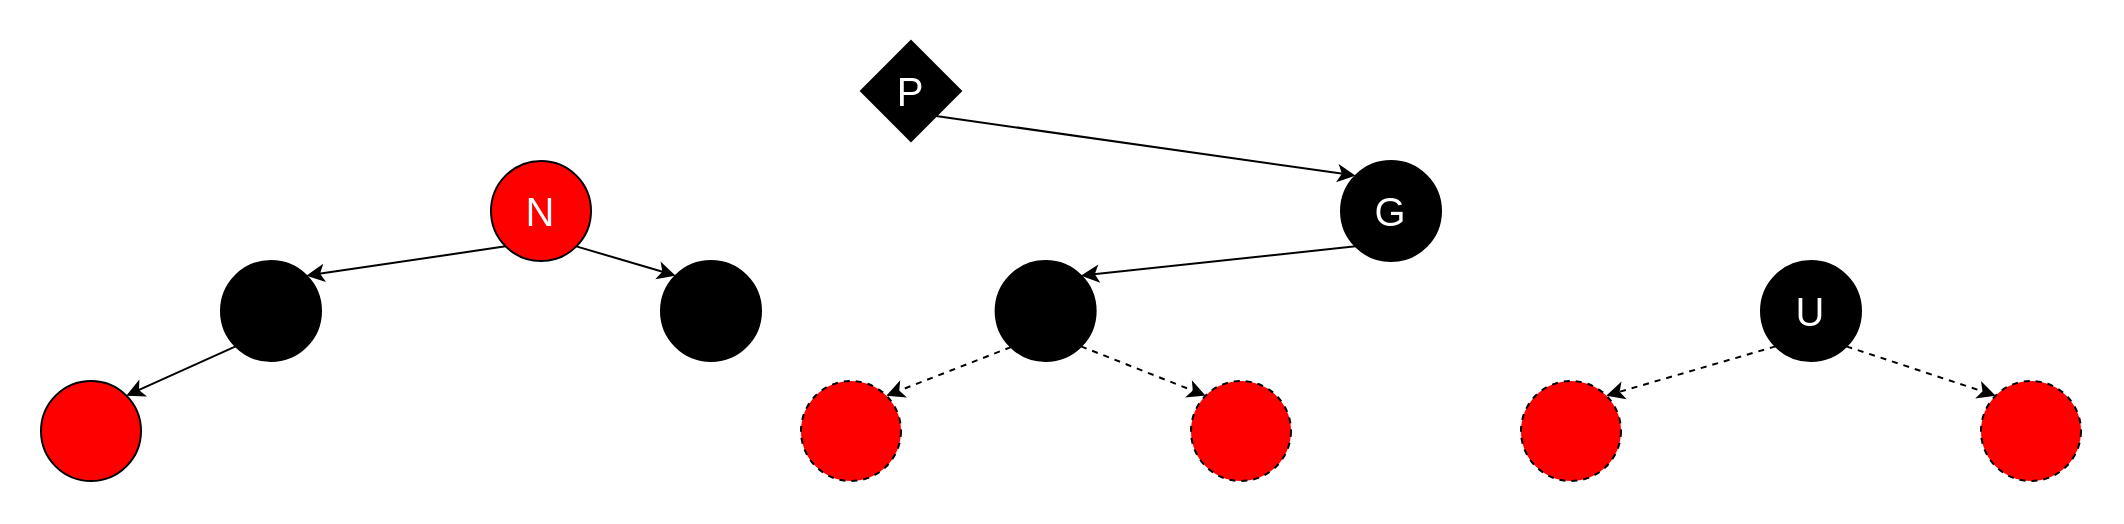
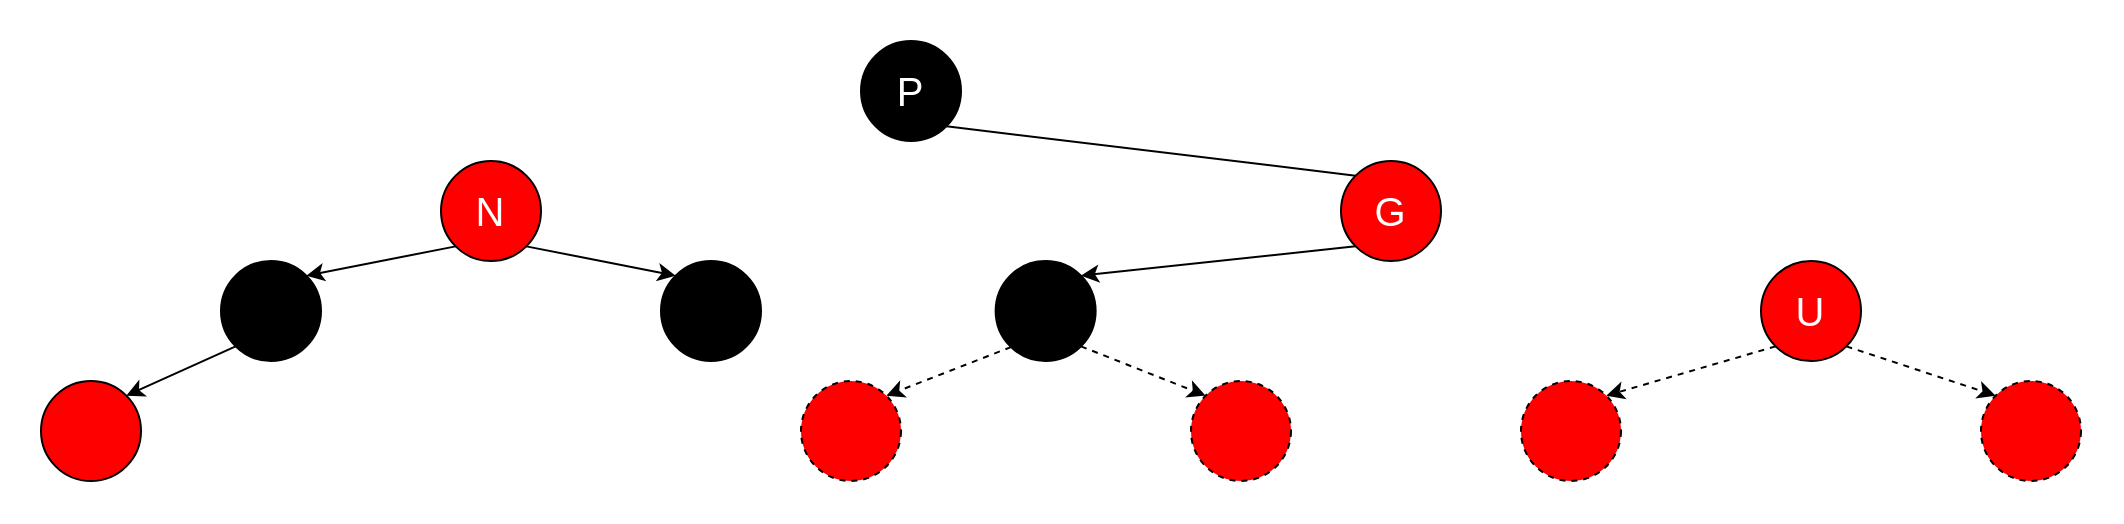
- <mxCell id="10" value="&lt;font color=&quot;#ffffff&quot; style=&quot;font-size: 20px;&quot;&gt;P&lt;/font&gt;" style="rhombus;whiteSpace=wrap;html=1;aspect=fixed;fillColor=#000000;" vertex="1" parent="1"><mxGeometry x="430" y="20" width="50" height="50" as="geometry" /></mxCell>
+ <mxCell id="10" value="&lt;font color=&quot;#ffffff&quot; style=&quot;font-size: 20px;&quot;&gt;P&lt;/font&gt;" style="ellipse;whiteSpace=wrap;html=1;aspect=fixed;fillColor=#000000;" vertex="1" parent="1"><mxGeometry x="430" y="20" width="50" height="50" as="geometry" /></mxCell>
- <mxCell id="9" style="edgeStyle=none;rounded=0;orthogonalLoop=1;jettySize=auto;html=1;exitX=1;exitY=1;exitDx=0;exitDy=0;entryX=0;entryY=0;entryDx=0;entryDy=0;fontSize=13;fontColor=#000000;" edge="1" parent="1" source="10" target="17"><mxGeometry relative="1" as="geometry" /></mxCell>
+ <mxCell id="9" style="edgeStyle=none;rounded=0;orthogonalLoop=1;jettySize=auto;html=1;exitX=1;exitY=1;exitDx=0;exitDy=0;entryX=0;entryY=0;entryDx=0;entryDy=0;fontSize=13;fontColor=#000000;endArrow=none;" edge="1" parent="1" source="10" target="17"><mxGeometry relative="1" as="geometry" /></mxCell>
- <mxCell id="7" value="&lt;font color=&quot;#ffffff&quot;&gt;&lt;span style=&quot;font-size: 20px;&quot;&gt;N&lt;/span&gt;&lt;/font&gt;" style="ellipse;whiteSpace=wrap;html=1;aspect=fixed;fillColor=#FF0000;" vertex="1" parent="1"><mxGeometry x="245" y="80" width="50" height="50" as="geometry" /></mxCell>
+ <mxCell id="7" value="&lt;font color=&quot;#ffffff&quot;&gt;&lt;span style=&quot;font-size: 20px;&quot;&gt;N&lt;/span&gt;&lt;/font&gt;" style="ellipse;whiteSpace=wrap;html=1;aspect=fixed;fillColor=#FF0000;" vertex="1" parent="1"><mxGeometry x="220" y="80" width="50" height="50" as="geometry" /></mxCell>
- <mxCell id="17" value="&lt;font style=&quot;font-size: 20px;&quot; color=&quot;#ffffff&quot;&gt;G&lt;/font&gt;" style="ellipse;whiteSpace=wrap;html=1;aspect=fixed;fillColor=#000000;" vertex="1" parent="1"><mxGeometry x="670" y="80" width="50" height="50" as="geometry" /></mxCell>
+ <mxCell id="17" value="&lt;font style=&quot;font-size: 20px;&quot; color=&quot;#ffffff&quot;&gt;G&lt;/font&gt;" style="ellipse;whiteSpace=wrap;html=1;aspect=fixed;fillColor=#FF0000;" vertex="1" parent="1"><mxGeometry x="670" y="80" width="50" height="50" as="geometry" /></mxCell>
- <mxCell id="20" value="&lt;font color=&quot;#ffffff&quot; style=&quot;font-size: 20px;&quot;&gt;U&lt;/font&gt;" style="ellipse;whiteSpace=wrap;html=1;aspect=fixed;fillColor=#000000;" vertex="1" parent="1"><mxGeometry x="880" y="130" width="50" height="50" as="geometry" /></mxCell>
+ <mxCell id="20" value="&lt;font color=&quot;#ffffff&quot; style=&quot;font-size: 20px;&quot;&gt;U&lt;/font&gt;" style="ellipse;whiteSpace=wrap;html=1;aspect=fixed;fillColor=#ff0000;" vertex="1" parent="1"><mxGeometry x="880" y="130" width="50" height="50" as="geometry" /></mxCell>
